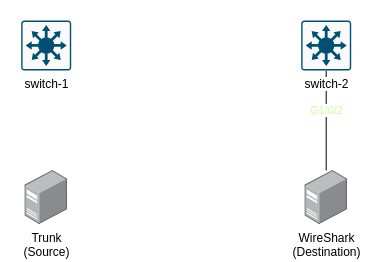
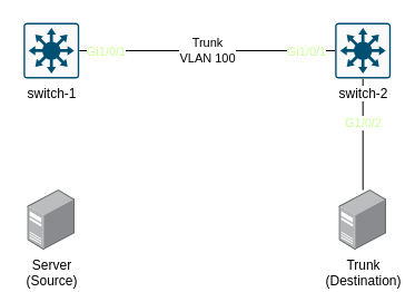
+ <mxCell id="2" value="Trunk&lt;br&gt;VLAN 100" style="edgeStyle=orthogonalEdgeStyle;rounded=0;orthogonalLoop=1;jettySize=auto;html=1;entryX=0;entryY=0.5;entryDx=0;entryDy=0;entryPerimeter=0;endArrow=none;endFill=0;" edge="1" parent="1" source="9" target="7"><mxGeometry relative="1" as="geometry" /></mxCell>
+ <mxCell id="3" value="Gi1/0/1" style="edgeLabel;html=1;align=center;verticalAlign=middle;resizable=0;points=[];fontColor=#CCFF99;labelBackgroundColor=default;" vertex="1" connectable="0" parent="2"><mxGeometry x="-0.859" y="1" relative="1" as="geometry"><mxPoint x="8" y="1" as="offset" /></mxGeometry></mxCell>
+ <mxCell id="4" value="Gi1/0/1" style="edgeLabel;html=1;align=center;verticalAlign=middle;resizable=0;points=[];fontColor=#CCFF99;" vertex="1" connectable="0" parent="2"><mxGeometry x="-0.859" y="1" relative="1" as="geometry"><mxPoint x="188" y="1" as="offset" /></mxGeometry></mxCell>
- <mxCell id="8" value="Trunk&lt;br&gt;(Source)" style="points=[];aspect=fixed;html=1;align=center;shadow=0;dashed=0;image;image=img/lib/allied_telesis/computer_and_terminals/Server_Desktop.svg;" vertex="1" parent="1"><mxGeometry x="24.4" y="170" width="42.6" height="54" as="geometry" /></mxCell>
+ <mxCell id="8" value="Server&lt;br&gt;(Source)" style="points=[];aspect=fixed;html=1;align=center;shadow=0;dashed=0;image;image=img/lib/allied_telesis/computer_and_terminals/Server_Desktop.svg;" vertex="1" parent="1"><mxGeometry x="24.4" y="170" width="42.6" height="54" as="geometry" /></mxCell>
- <mxCell id="10" value="WireShark&lt;br&gt;(Destination)" style="points=[];aspect=fixed;html=1;align=center;shadow=0;dashed=0;image;image=img/lib/allied_telesis/computer_and_terminals/Server_Desktop.svg;" vertex="1" parent="1"><mxGeometry x="304.4" y="170" width="42.6" height="54" as="geometry" /></mxCell>
+ <mxCell id="10" value="Trunk&lt;br&gt;(Destination)" style="points=[];aspect=fixed;html=1;align=center;shadow=0;dashed=0;image;image=img/lib/allied_telesis/computer_and_terminals/Server_Desktop.svg;" vertex="1" parent="1"><mxGeometry x="304.4" y="170" width="42.6" height="54" as="geometry" /></mxCell>
